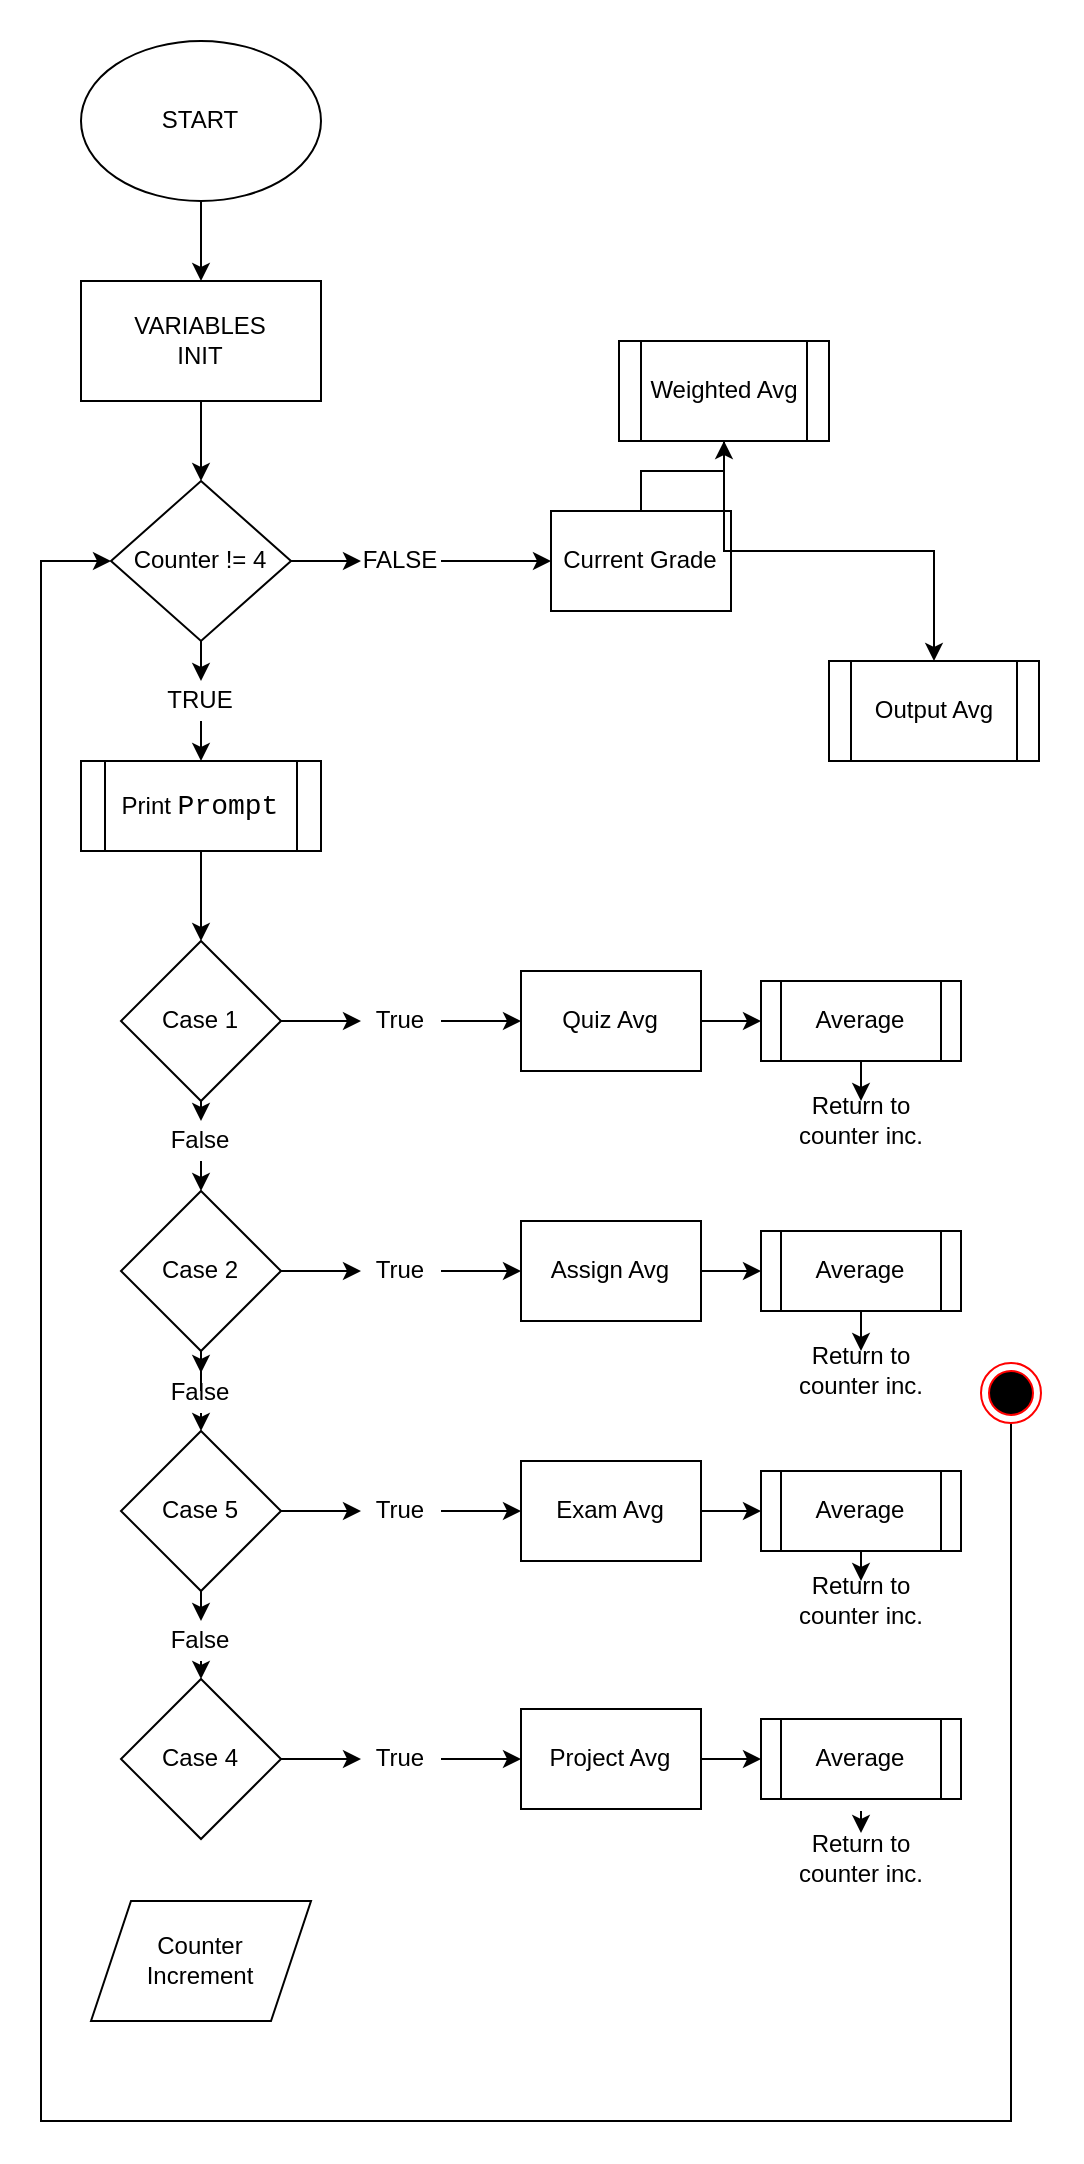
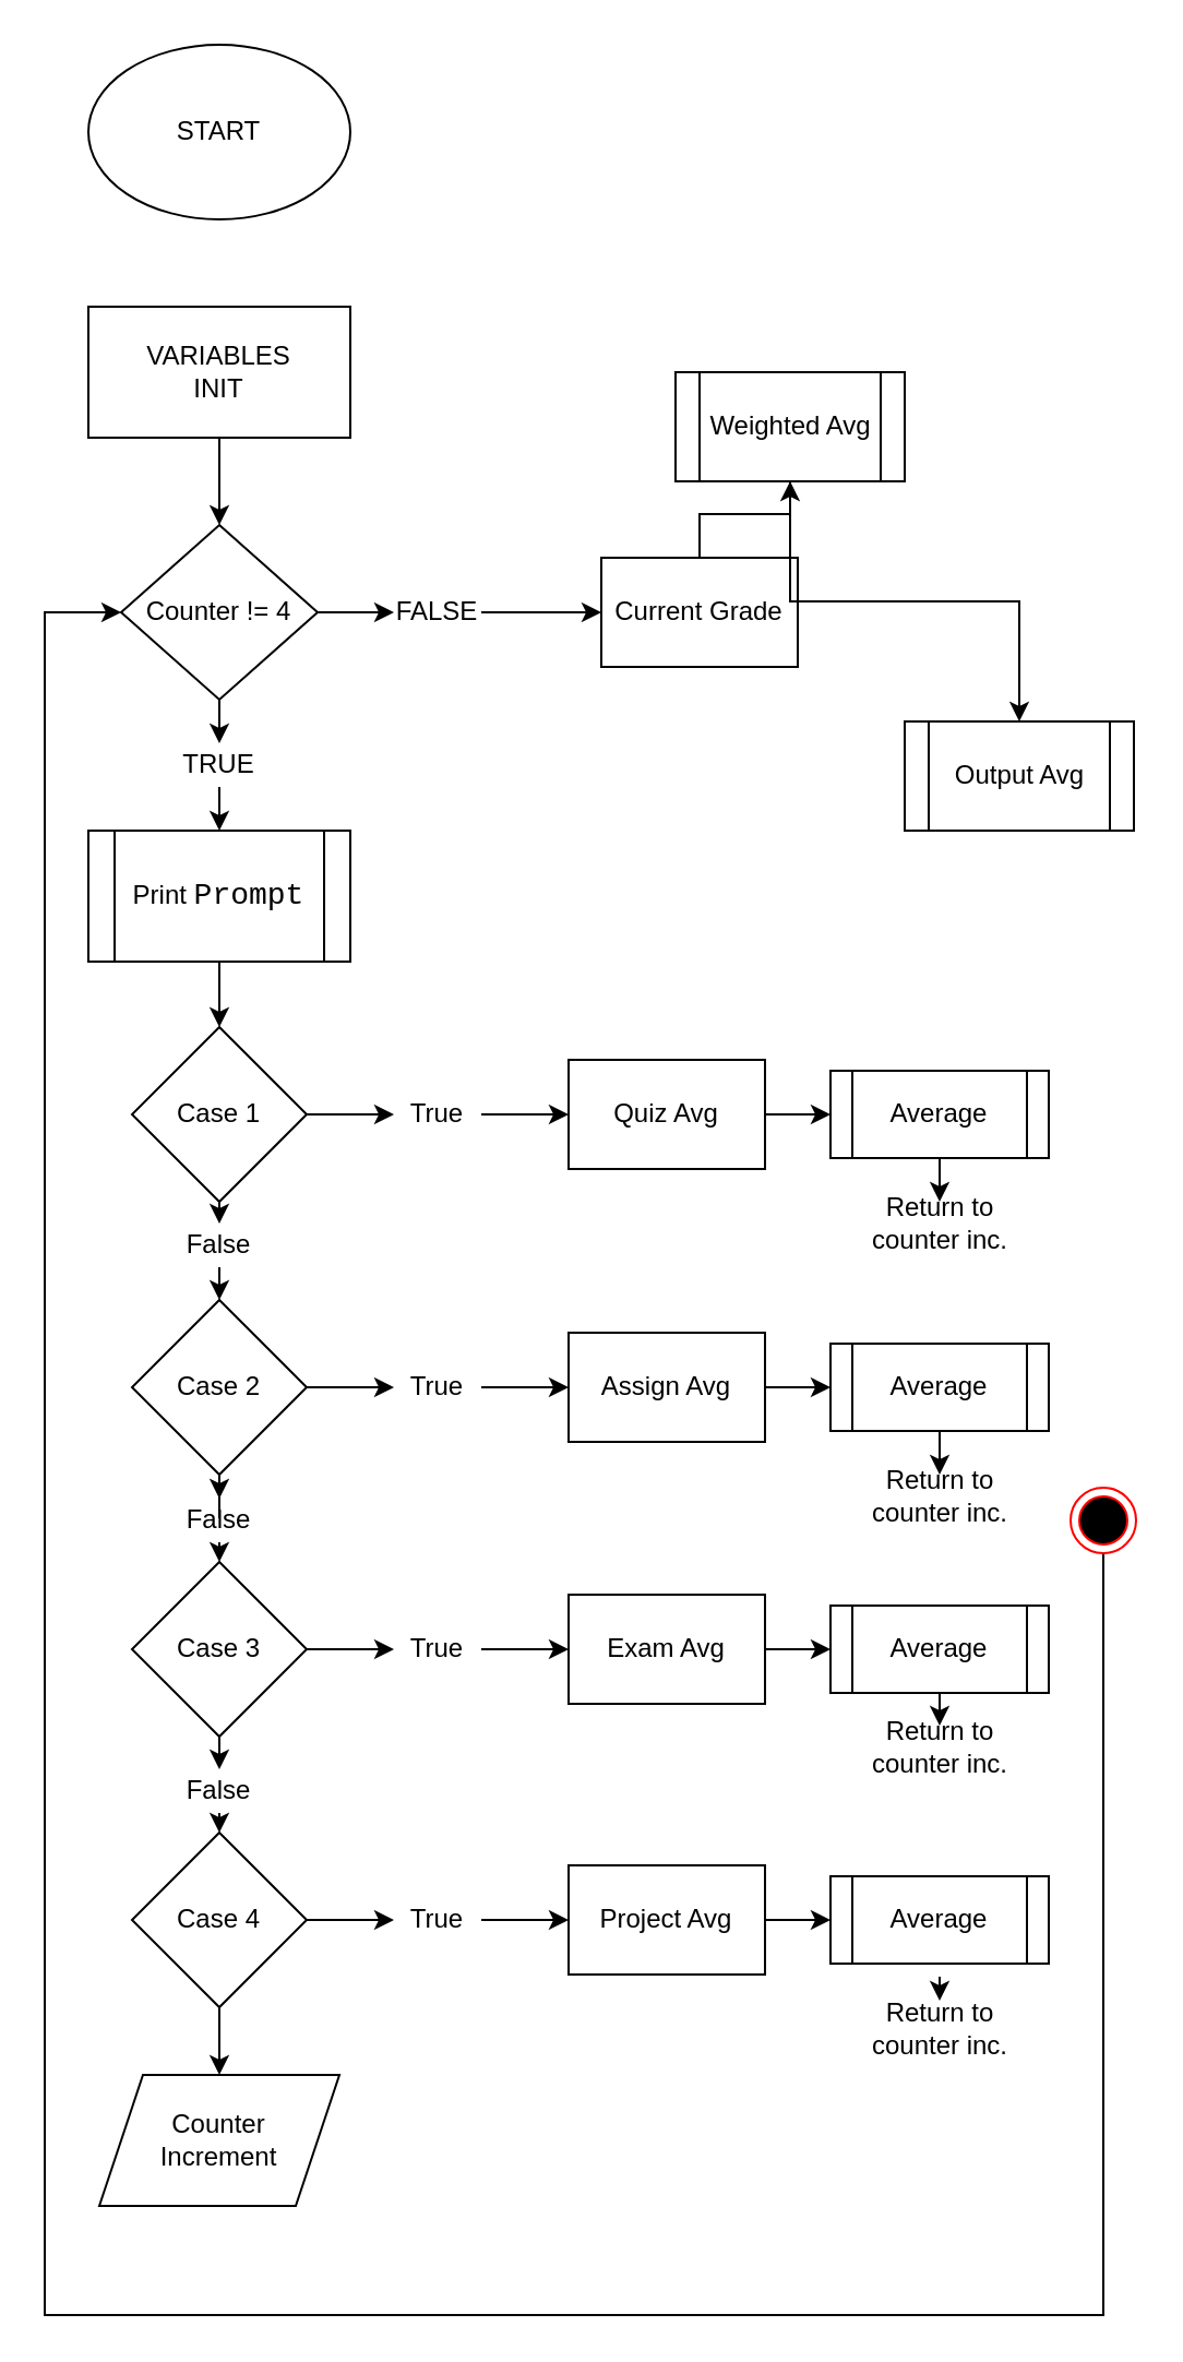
- <mxCell id="2" value="" style="edgeStyle=orthogonalEdgeStyle;rounded=0;orthogonalLoop=1;jettySize=auto;html=1;" edge="1" parent="1" source="3" target="5"><mxGeometry relative="1" as="geometry" /></mxCell>
- <mxCell id="11" value="Print&amp;nbsp;&lt;span style=&quot;background-color: rgb(255 , 255 , 255) ; font-family: &amp;#34;courier new&amp;#34; , &amp;#34;courier&amp;#34; , monospace , &amp;#34;arial&amp;#34; , sans-serif ; font-size: 14px ; text-align: left&quot;&gt;Prompt&lt;/span&gt;" style="shape=process;whiteSpace=wrap;html=1;backgroundOutline=1;" vertex="1" parent="1"><mxGeometry x="40" y="380" width="120" height="45" as="geometry" /></mxCell>
+ <mxCell id="11" value="Print&amp;nbsp;&lt;span style=&quot;background-color: rgb(255 , 255 , 255) ; font-family: &amp;#34;courier new&amp;#34; , &amp;#34;courier&amp;#34; , monospace , &amp;#34;arial&amp;#34; , sans-serif ; font-size: 14px ; text-align: left&quot;&gt;Prompt&lt;/span&gt;" style="shape=process;whiteSpace=wrap;html=1;backgroundOutline=1;" vertex="1" parent="1"><mxGeometry x="40" y="380" width="120" height="60" as="geometry" /></mxCell>
- <mxCell id="39" value="Case 5" style="rhombus;whiteSpace=wrap;html=1;" vertex="1" parent="1"><mxGeometry x="60" y="715" width="80" height="80" as="geometry" /></mxCell>
+ <mxCell id="39" value="Case 3" style="rhombus;whiteSpace=wrap;html=1;" vertex="1" parent="1"><mxGeometry x="60" y="715" width="80" height="80" as="geometry" /></mxCell>
+ <mxCell id="49" value="" style="edgeStyle=orthogonalEdgeStyle;rounded=0;orthogonalLoop=1;jettySize=auto;html=1;" edge="1" parent="1" source="50" target="59"><mxGeometry relative="1" as="geometry" /></mxCell>
